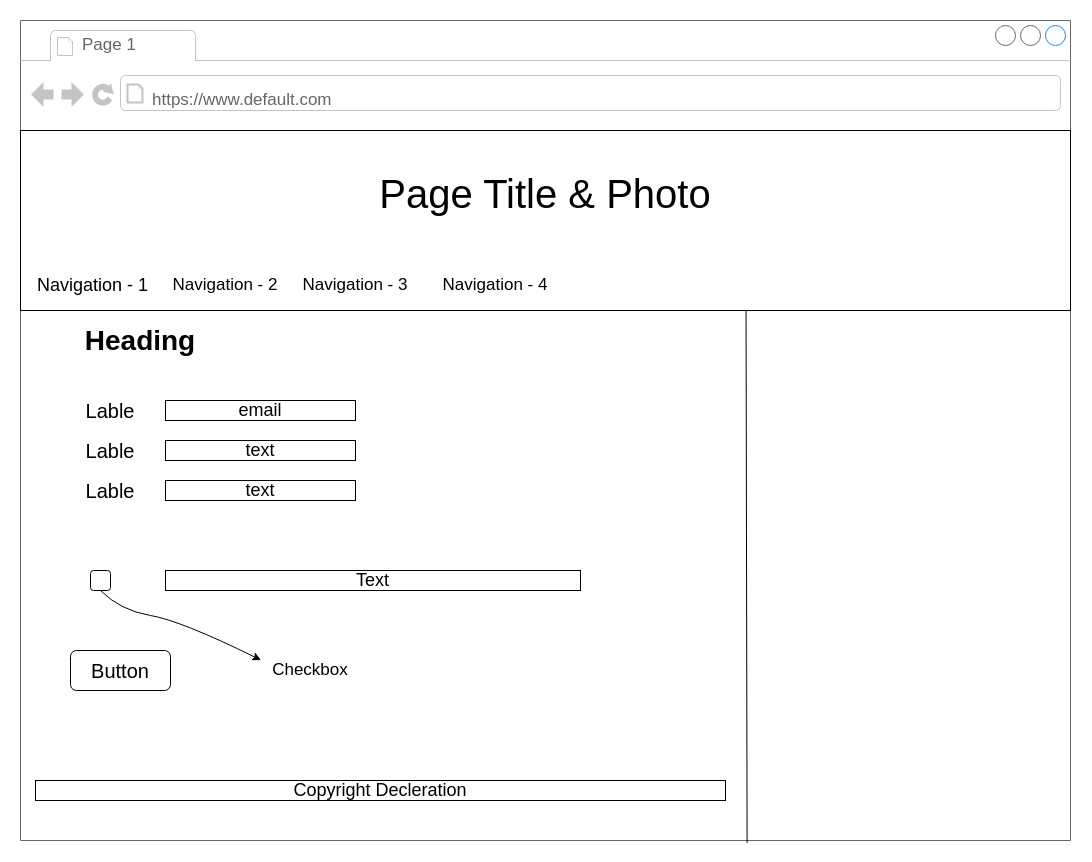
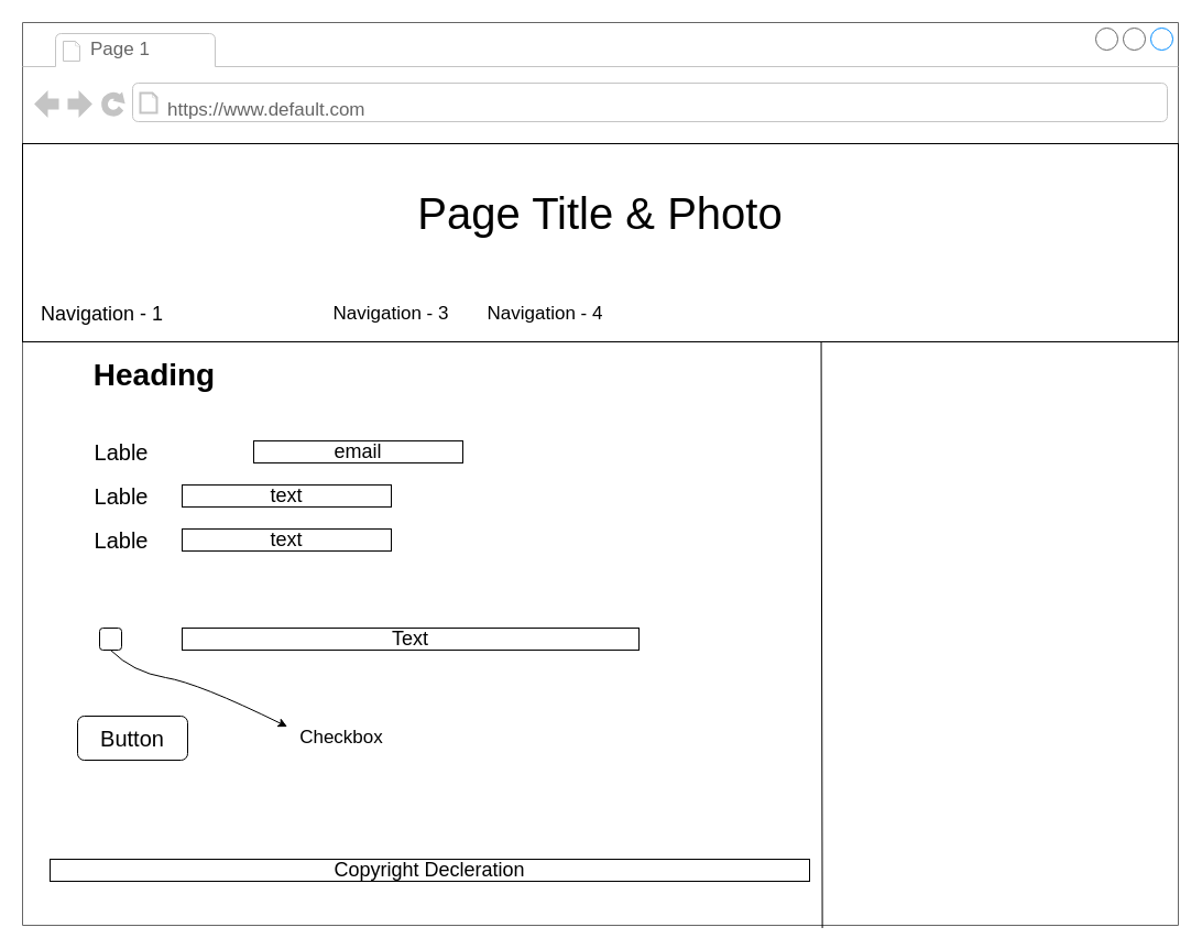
- <mxCell id="9" value="&lt;font&gt;&lt;font style=&quot;font-size: 17px&quot;&gt;Navigation - 2&lt;/font&gt;&lt;br&gt;&lt;/font&gt;" style="text;html=1;strokeColor=none;fillColor=none;align=center;verticalAlign=middle;whiteSpace=wrap;rounded=0;" parent="2" vertex="1"><mxGeometry x="145" y="245" width="120" height="40" as="geometry" /></mxCell>
- <mxCell id="21" value="&lt;font style=&quot;font-size: 18px&quot;&gt;email&lt;/font&gt;" style="text;html=1;fillColor=none;align=center;verticalAlign=middle;whiteSpace=wrap;rounded=0;strokeColor=#000000;" parent="2" vertex="1"><mxGeometry x="145" y="380" width="190" height="20" as="geometry" /></mxCell>
+ <mxCell id="21" value="&lt;font style=&quot;font-size: 18px&quot;&gt;email&lt;/font&gt;" style="text;html=1;fillColor=none;align=center;verticalAlign=middle;whiteSpace=wrap;rounded=0;strokeColor=#000000;" parent="2" vertex="1"><mxGeometry x="210" y="380" width="190" height="20" as="geometry" /></mxCell>
- <mxCell id="20" value="&lt;font style=&quot;font-size: 18px&quot;&gt;Copyright Decleration&lt;/font&gt;" style="text;html=1;fillColor=none;align=center;verticalAlign=middle;whiteSpace=wrap;rounded=0;strokeColor=#000000;" parent="2" vertex="1"><mxGeometry x="15" y="760" width="690" height="20" as="geometry" /></mxCell>
+ <mxCell id="20" value="&lt;font style=&quot;font-size: 18px&quot;&gt;Copyright Decleration&lt;/font&gt;" style="text;html=1;fillColor=none;align=center;verticalAlign=middle;whiteSpace=wrap;rounded=0;strokeColor=#000000;" parent="2" vertex="1"><mxGeometry x="25" y="760" width="690" height="20" as="geometry" /></mxCell>
